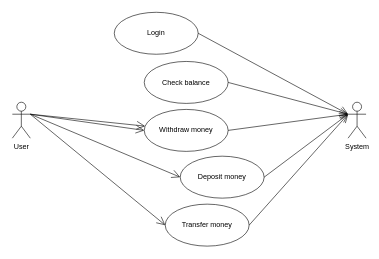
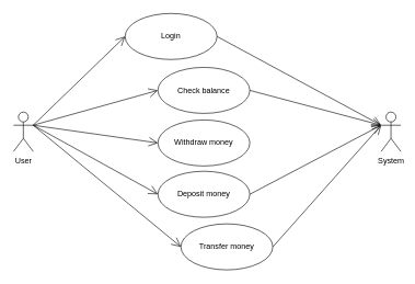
+ <mxCell id="9" value="" style="endArrow=open;endFill=1;endSize=12;html=1;rounded=0;entryX=0;entryY=0.5;entryDx=0;entryDy=0;exitX=1;exitY=0.333;exitDx=0;exitDy=0;exitPerimeter=0;" edge="1" parent="1" source="2" target="4"><mxGeometry width="160" relative="1" as="geometry"><mxPoint x="60" y="200" as="sourcePoint" /><mxPoint x="190" y="40" as="targetPoint" /></mxGeometry></mxCell>
- <mxCell id="10" value="" style="endArrow=open;endFill=1;endSize=12;html=1;rounded=0;exitX=1;exitY=0.333;exitDx=0;exitDy=0;exitPerimeter=0;" edge="1" parent="1" source="2" target="6"><mxGeometry width="160" relative="1" as="geometry"><mxPoint x="60" y="200" as="sourcePoint" /><mxPoint x="250" y="65" as="targetPoint" /></mxGeometry></mxCell>
+ <mxCell id="10" value="" style="endArrow=open;endFill=1;endSize=12;html=1;rounded=0;entryX=0;entryY=0.5;entryDx=0;entryDy=0;exitX=1;exitY=0.333;exitDx=0;exitDy=0;exitPerimeter=0;" edge="1" parent="1" source="2" target="5"><mxGeometry width="160" relative="1" as="geometry"><mxPoint x="60" y="200" as="sourcePoint" /><mxPoint x="250" y="65" as="targetPoint" /></mxGeometry></mxCell>
- <mxCell id="14" value="" style="endArrow=open;endFill=1;endSize=12;html=1;rounded=0;entryX=0;entryY=0.333;entryDx=0;entryDy=0;entryPerimeter=0;exitX=1;exitY=0.5;exitDx=0;exitDy=0;" edge="1" parent="1" source="6" target="3"><mxGeometry width="160" relative="1" as="geometry"><mxPoint x="60" y="200" as="sourcePoint" /><mxPoint x="250" y="385" as="targetPoint" /></mxGeometry></mxCell>
- <mxCell id="7" value="Deposit money" style="ellipse;whiteSpace=wrap;html=1;" vertex="1" parent="1"><mxGeometry x="300" y="260" width="140" height="70" as="geometry" /></mxCell>
+ <mxCell id="7" value="Deposit money" style="ellipse;whiteSpace=wrap;html=1;" vertex="1" parent="1"><mxGeometry x="240" y="260" width="140" height="70" as="geometry" /></mxCell>
